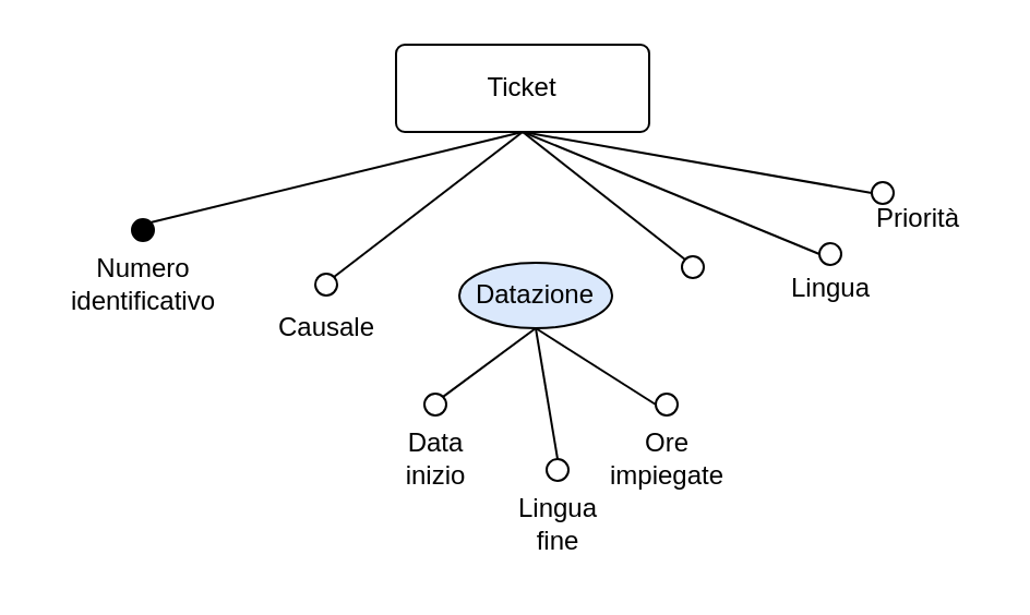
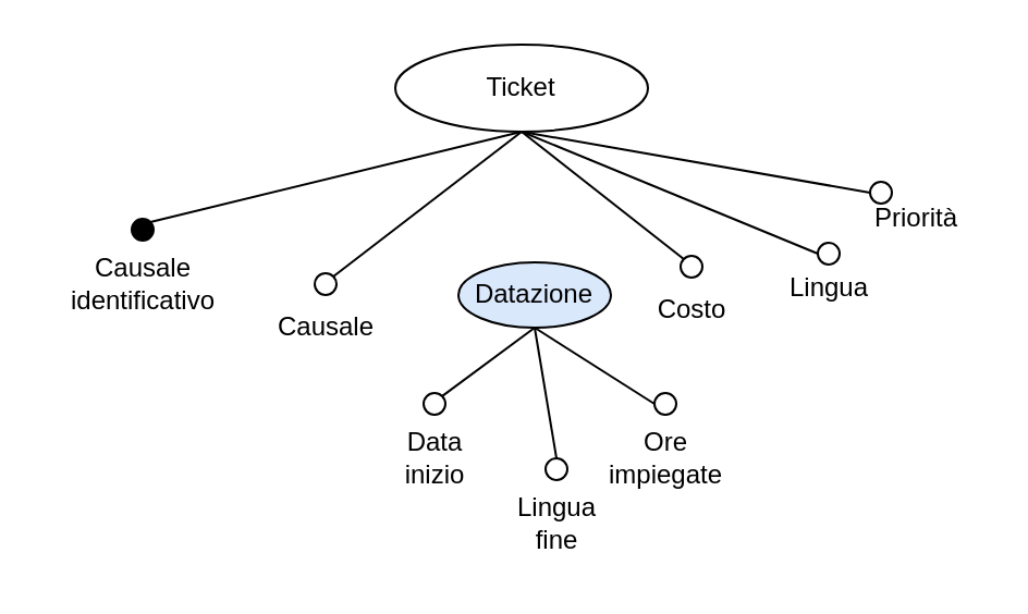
- <mxCell id="2" value="Ticket" style="rounded=1;arcSize=10;whiteSpace=wrap;html=1;align=center;" parent="1" vertex="1"><mxGeometry x="181" y="20" width="116" height="40" as="geometry" /></mxCell>
+ <mxCell id="2" value="Ticket" style="ellipse;arcSize=10;whiteSpace=wrap;html=1;align=center;" parent="1" vertex="1"><mxGeometry x="181" y="20" width="116" height="40" as="geometry" /></mxCell>
- <mxCell id="4" value="Numero&lt;br&gt;identificativo" style="text;html=1;align=center;verticalAlign=middle;resizable=0;points=[];autosize=1;strokeColor=none;fillColor=none;" parent="1" vertex="1"><mxGeometry x="20" y="110" width="90" height="40" as="geometry" /></mxCell>
+ <mxCell id="4" value="Causale&lt;br&gt;identificativo" style="text;html=1;align=center;verticalAlign=middle;resizable=0;points=[];autosize=1;strokeColor=none;fillColor=none;" parent="1" vertex="1"><mxGeometry x="20" y="110" width="90" height="40" as="geometry" /></mxCell>
+ <mxCell id="15" value="Costo" style="text;html=1;align=center;verticalAlign=middle;resizable=0;points=[];autosize=1;strokeColor=none;fillColor=none;" parent="1" vertex="1"><mxGeometry x="292" y="127" width="50" height="30" as="geometry" /></mxCell>
